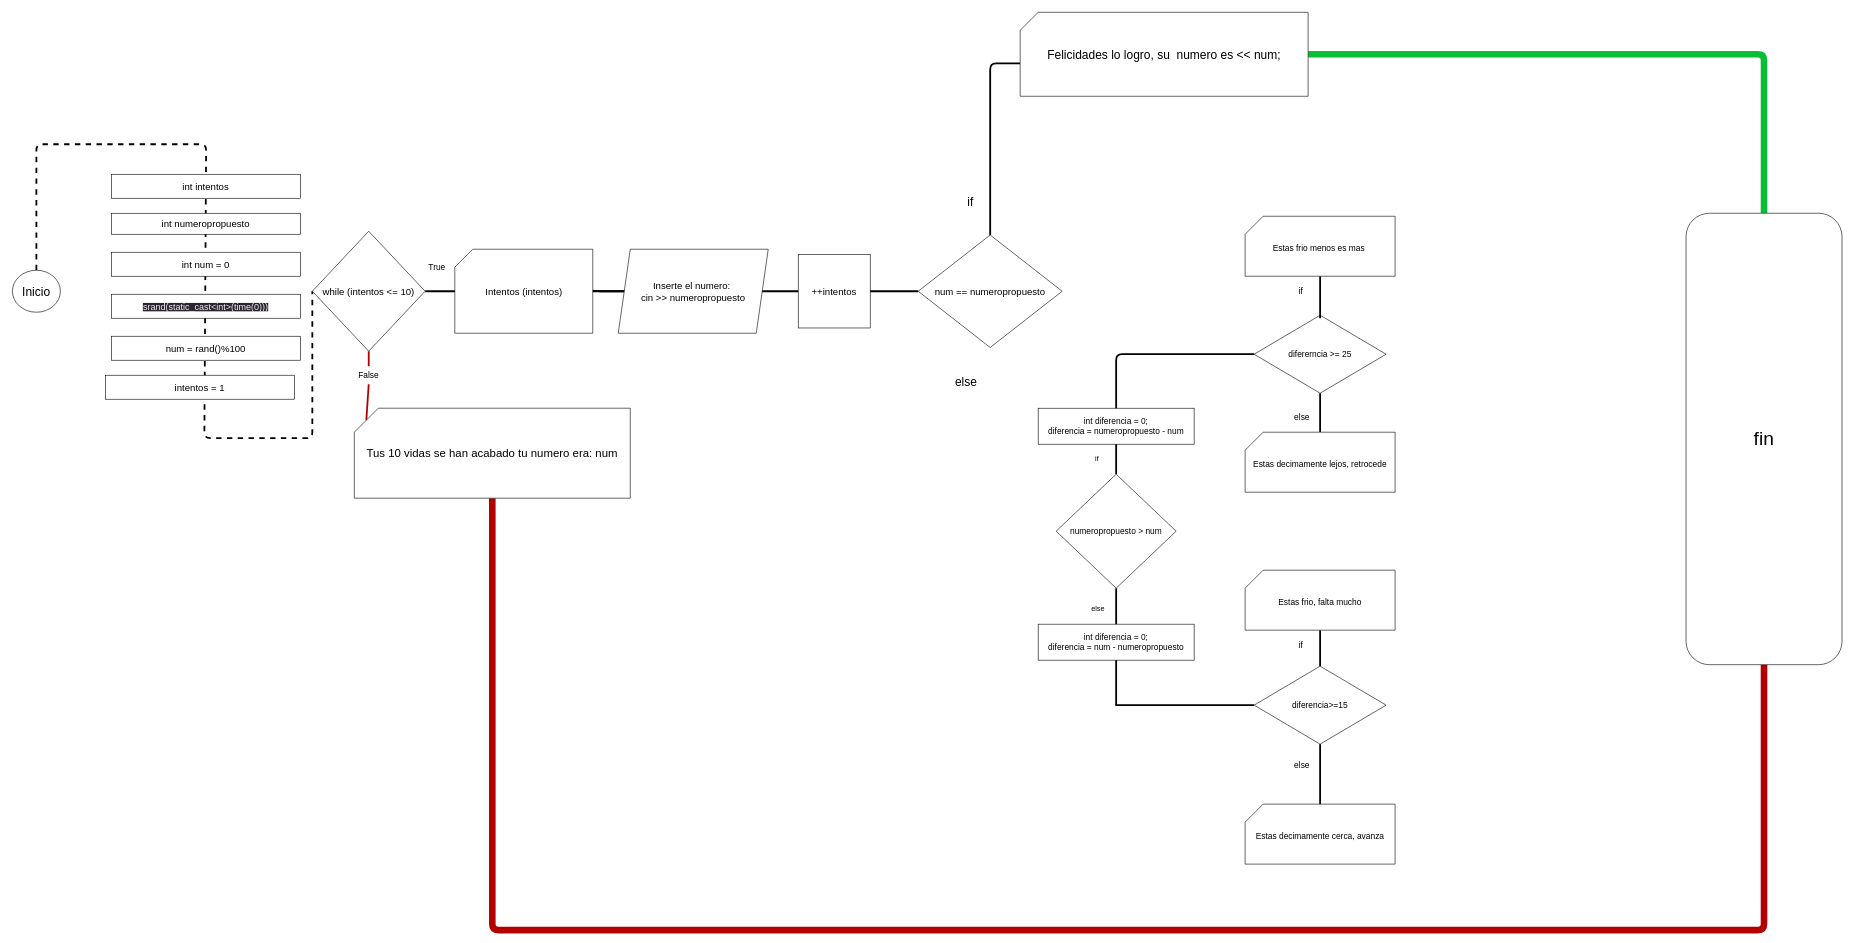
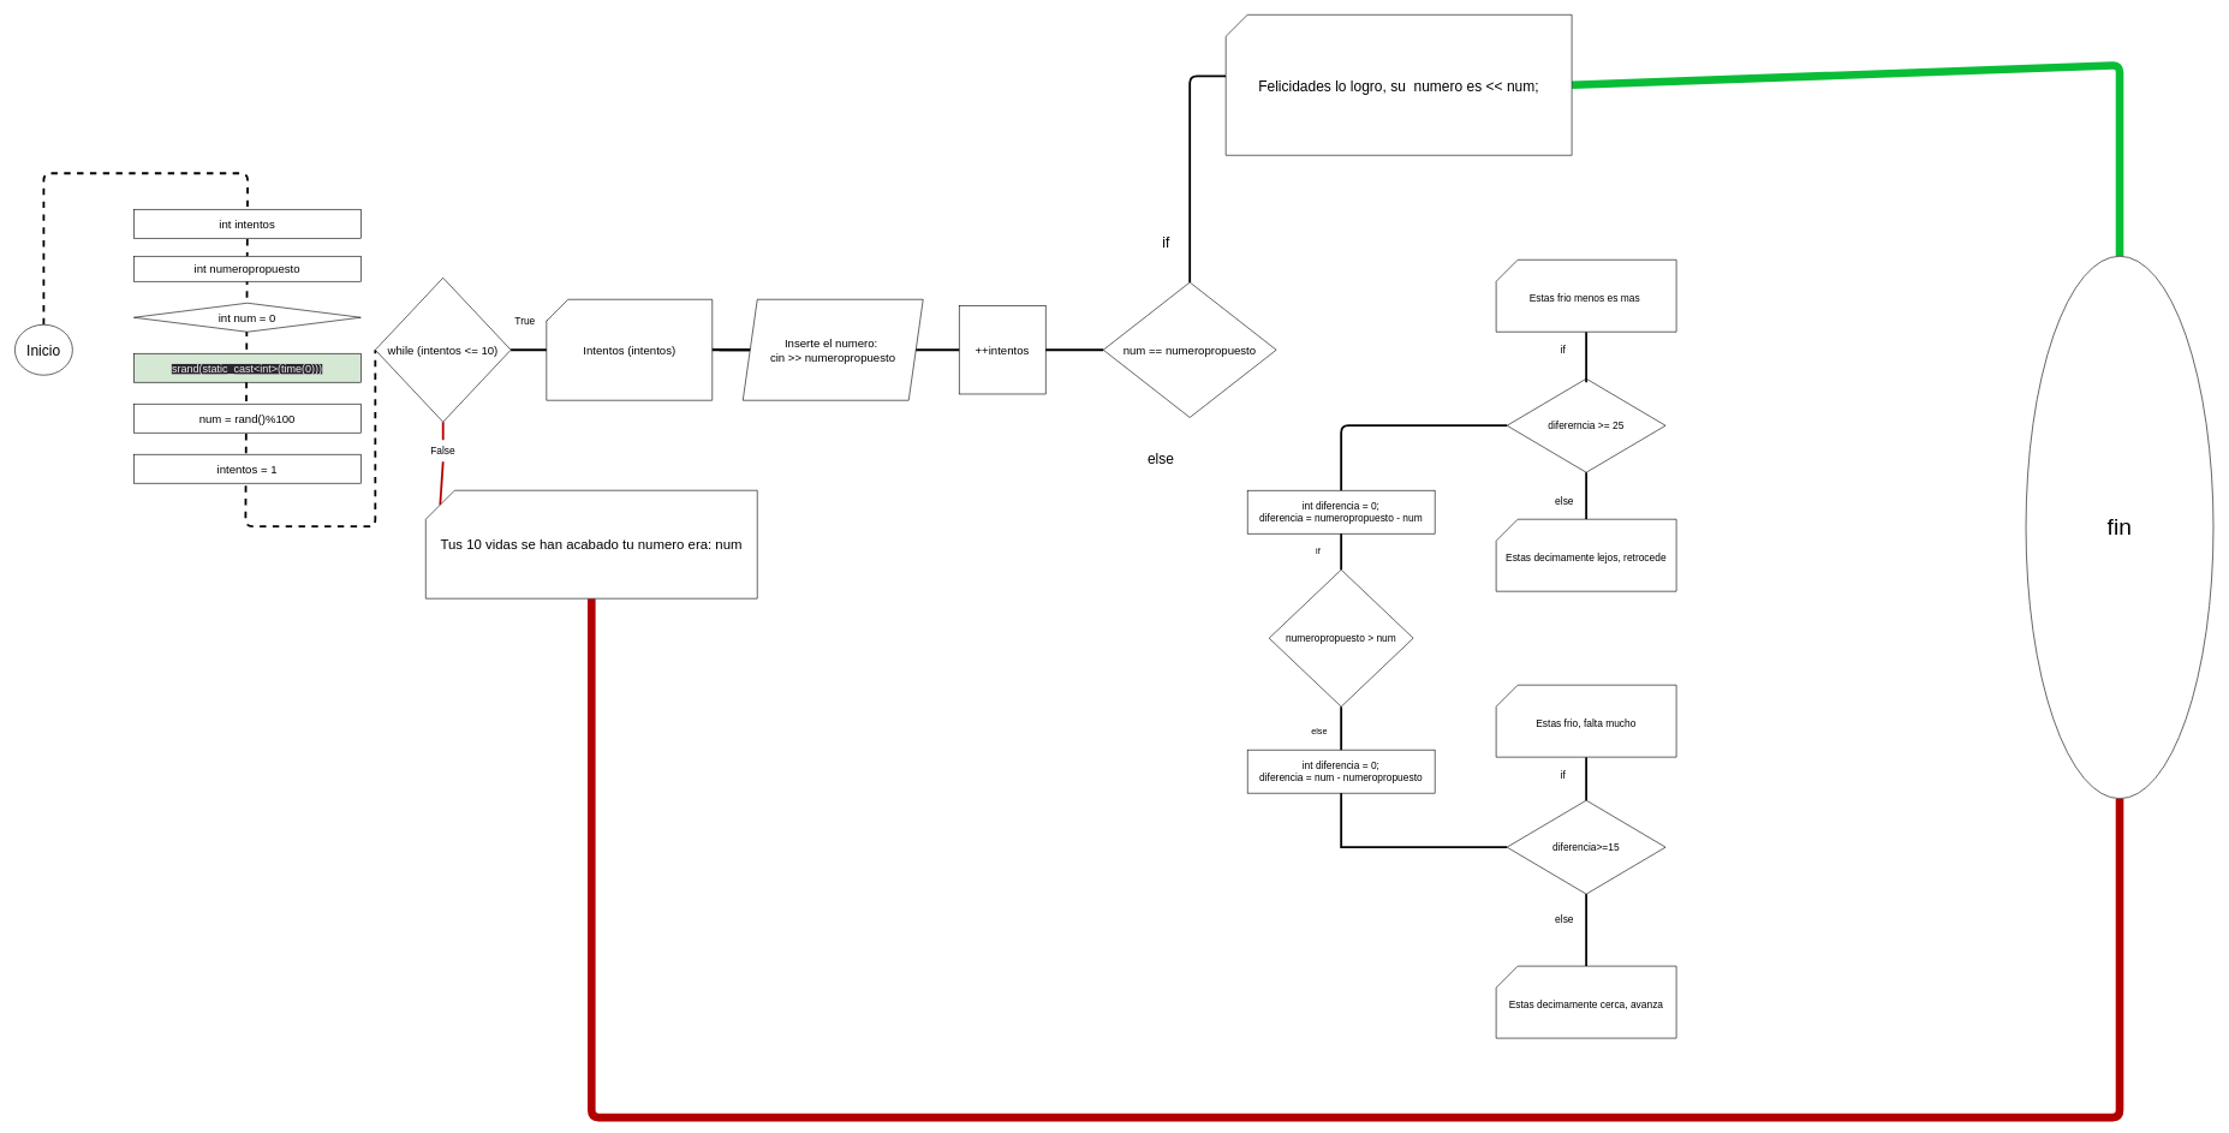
- <mxCell id="26" value="&lt;font style=&quot;font-size: 20px;&quot;&gt;Felicidades lo logro, su&amp;nbsp; numero es &amp;lt;&amp;lt; num;&lt;/font&gt;" style="shape=card;whiteSpace=wrap;html=1;" parent="1" vertex="1"><mxGeometry x="1700" y="20" width="480" height="140" as="geometry" /></mxCell>
+ <mxCell id="26" value="&lt;font style=&quot;font-size: 20px;&quot;&gt;Felicidades lo logro, su&amp;nbsp; numero es &amp;lt;&amp;lt; num;&lt;/font&gt;" style="shape=card;whiteSpace=wrap;html=1;" parent="1" vertex="1"><mxGeometry x="1700" y="20" width="480" height="195" as="geometry" /></mxCell>
- <mxCell id="6" value="&lt;font style=&quot;font-size: 16px;&quot;&gt;int num = 0&lt;/font&gt;" style="rounded=0;whiteSpace=wrap;html=1;" parent="1" vertex="1"><mxGeometry x="185" y="420" width="315" height="40" as="geometry" /></mxCell>
+ <mxCell id="6" value="&lt;font style=&quot;font-size: 16px;&quot;&gt;int num = 0&lt;/font&gt;" style="rhombus;whiteSpace=wrap;html=1;" parent="1" vertex="1"><mxGeometry x="185" y="420" width="315" height="40" as="geometry" /></mxCell>
- <mxCell id="24" value="&lt;span style=&quot;color: rgb(240, 240, 240); font-family: Helvetica; font-style: normal; font-variant-ligatures: normal; font-variant-caps: normal; font-weight: 400; letter-spacing: normal; orphans: 2; text-align: center; text-indent: 0px; text-transform: none; widows: 2; word-spacing: 0px; -webkit-text-stroke-width: 0px; background-color: rgb(42, 37, 47); text-decoration-thickness: initial; text-decoration-style: initial; text-decoration-color: initial; float: none; display: inline !important;&quot;&gt;&lt;font style=&quot;font-size: 15px;&quot;&gt;srand(static_cast&amp;lt;int&amp;gt;(time(0)))&lt;/font&gt;&lt;/span&gt;" style="rounded=0;whiteSpace=wrap;html=1;" parent="1" vertex="1"><mxGeometry x="185" y="490" width="315" height="40" as="geometry" /></mxCell>
+ <mxCell id="24" value="&lt;span style=&quot;color: rgb(240, 240, 240); font-family: Helvetica; font-style: normal; font-variant-ligatures: normal; font-variant-caps: normal; font-weight: 400; letter-spacing: normal; orphans: 2; text-align: center; text-indent: 0px; text-transform: none; widows: 2; word-spacing: 0px; -webkit-text-stroke-width: 0px; background-color: rgb(42, 37, 47); text-decoration-thickness: initial; text-decoration-style: initial; text-decoration-color: initial; float: none; display: inline !important;&quot;&gt;&lt;font style=&quot;font-size: 15px;&quot;&gt;srand(static_cast&amp;lt;int&amp;gt;(time(0)))&lt;/font&gt;&lt;/span&gt;" style="rounded=0;whiteSpace=wrap;html=1;fillColor=#d5e8d4;" parent="1" vertex="1"><mxGeometry x="185" y="490" width="315" height="40" as="geometry" /></mxCell>
- <mxCell id="8" value="&lt;font style=&quot;font-size: 16px;&quot;&gt;intentos = 1&lt;/font&gt;" style="rounded=0;whiteSpace=wrap;html=1;" parent="1" vertex="1"><mxGeometry x="175" y="625" width="315" height="40" as="geometry" /></mxCell>
+ <mxCell id="8" value="&lt;font style=&quot;font-size: 16px;&quot;&gt;intentos = 1&lt;/font&gt;" style="rounded=0;whiteSpace=wrap;html=1;" parent="1" vertex="1"><mxGeometry x="185" y="630" width="315" height="40" as="geometry" /></mxCell>
- <mxCell id="38" value="&lt;font style=&quot;font-size: 32px;&quot;&gt;fin&lt;/font&gt;" style="whiteSpace=wrap;html=1;fontSize=20;verticalAlign=middle;rounded=1;" parent="1" vertex="1"><mxGeometry x="2810" y="355" width="260" height="752.5" as="geometry" /></mxCell>
+ <mxCell id="38" value="&lt;font style=&quot;font-size: 32px;&quot;&gt;fin&lt;/font&gt;" style="ellipse;whiteSpace=wrap;html=1;fontSize=20;verticalAlign=middle;" parent="1" vertex="1"><mxGeometry x="2810" y="355" width="260" height="752.5" as="geometry" /></mxCell>
